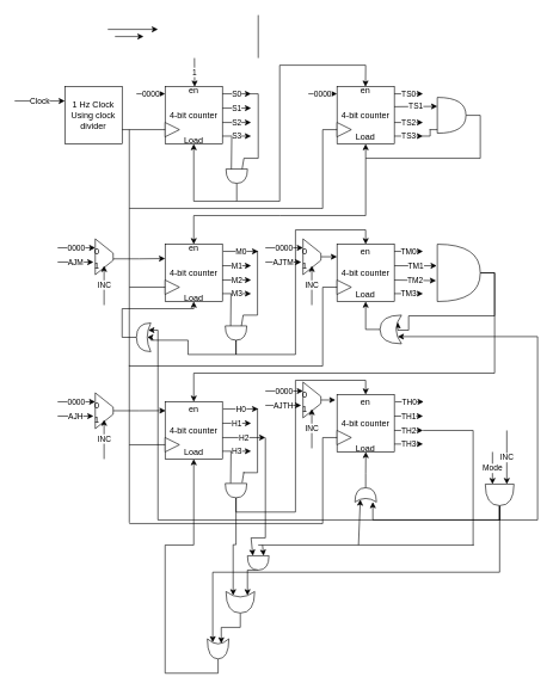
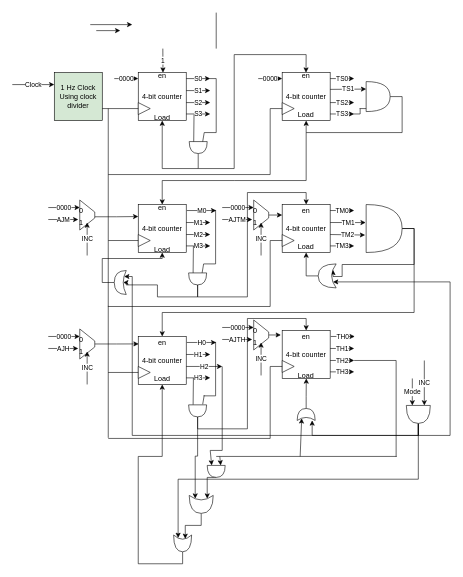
- <mxCell id="2" value="1 Hz Clock Using clock divider" style="whiteSpace=wrap;html=1;aspect=fixed;" parent="1" vertex="1"><mxGeometry x="90" y="120" width="80" height="80" as="geometry" /></mxCell>
+ <mxCell id="2" value="1 Hz Clock Using clock divider" style="whiteSpace=wrap;html=1;aspect=fixed;fillColor=#d5e8d4;" parent="1" vertex="1"><mxGeometry x="90" y="120" width="80" height="80" as="geometry" /></mxCell>
